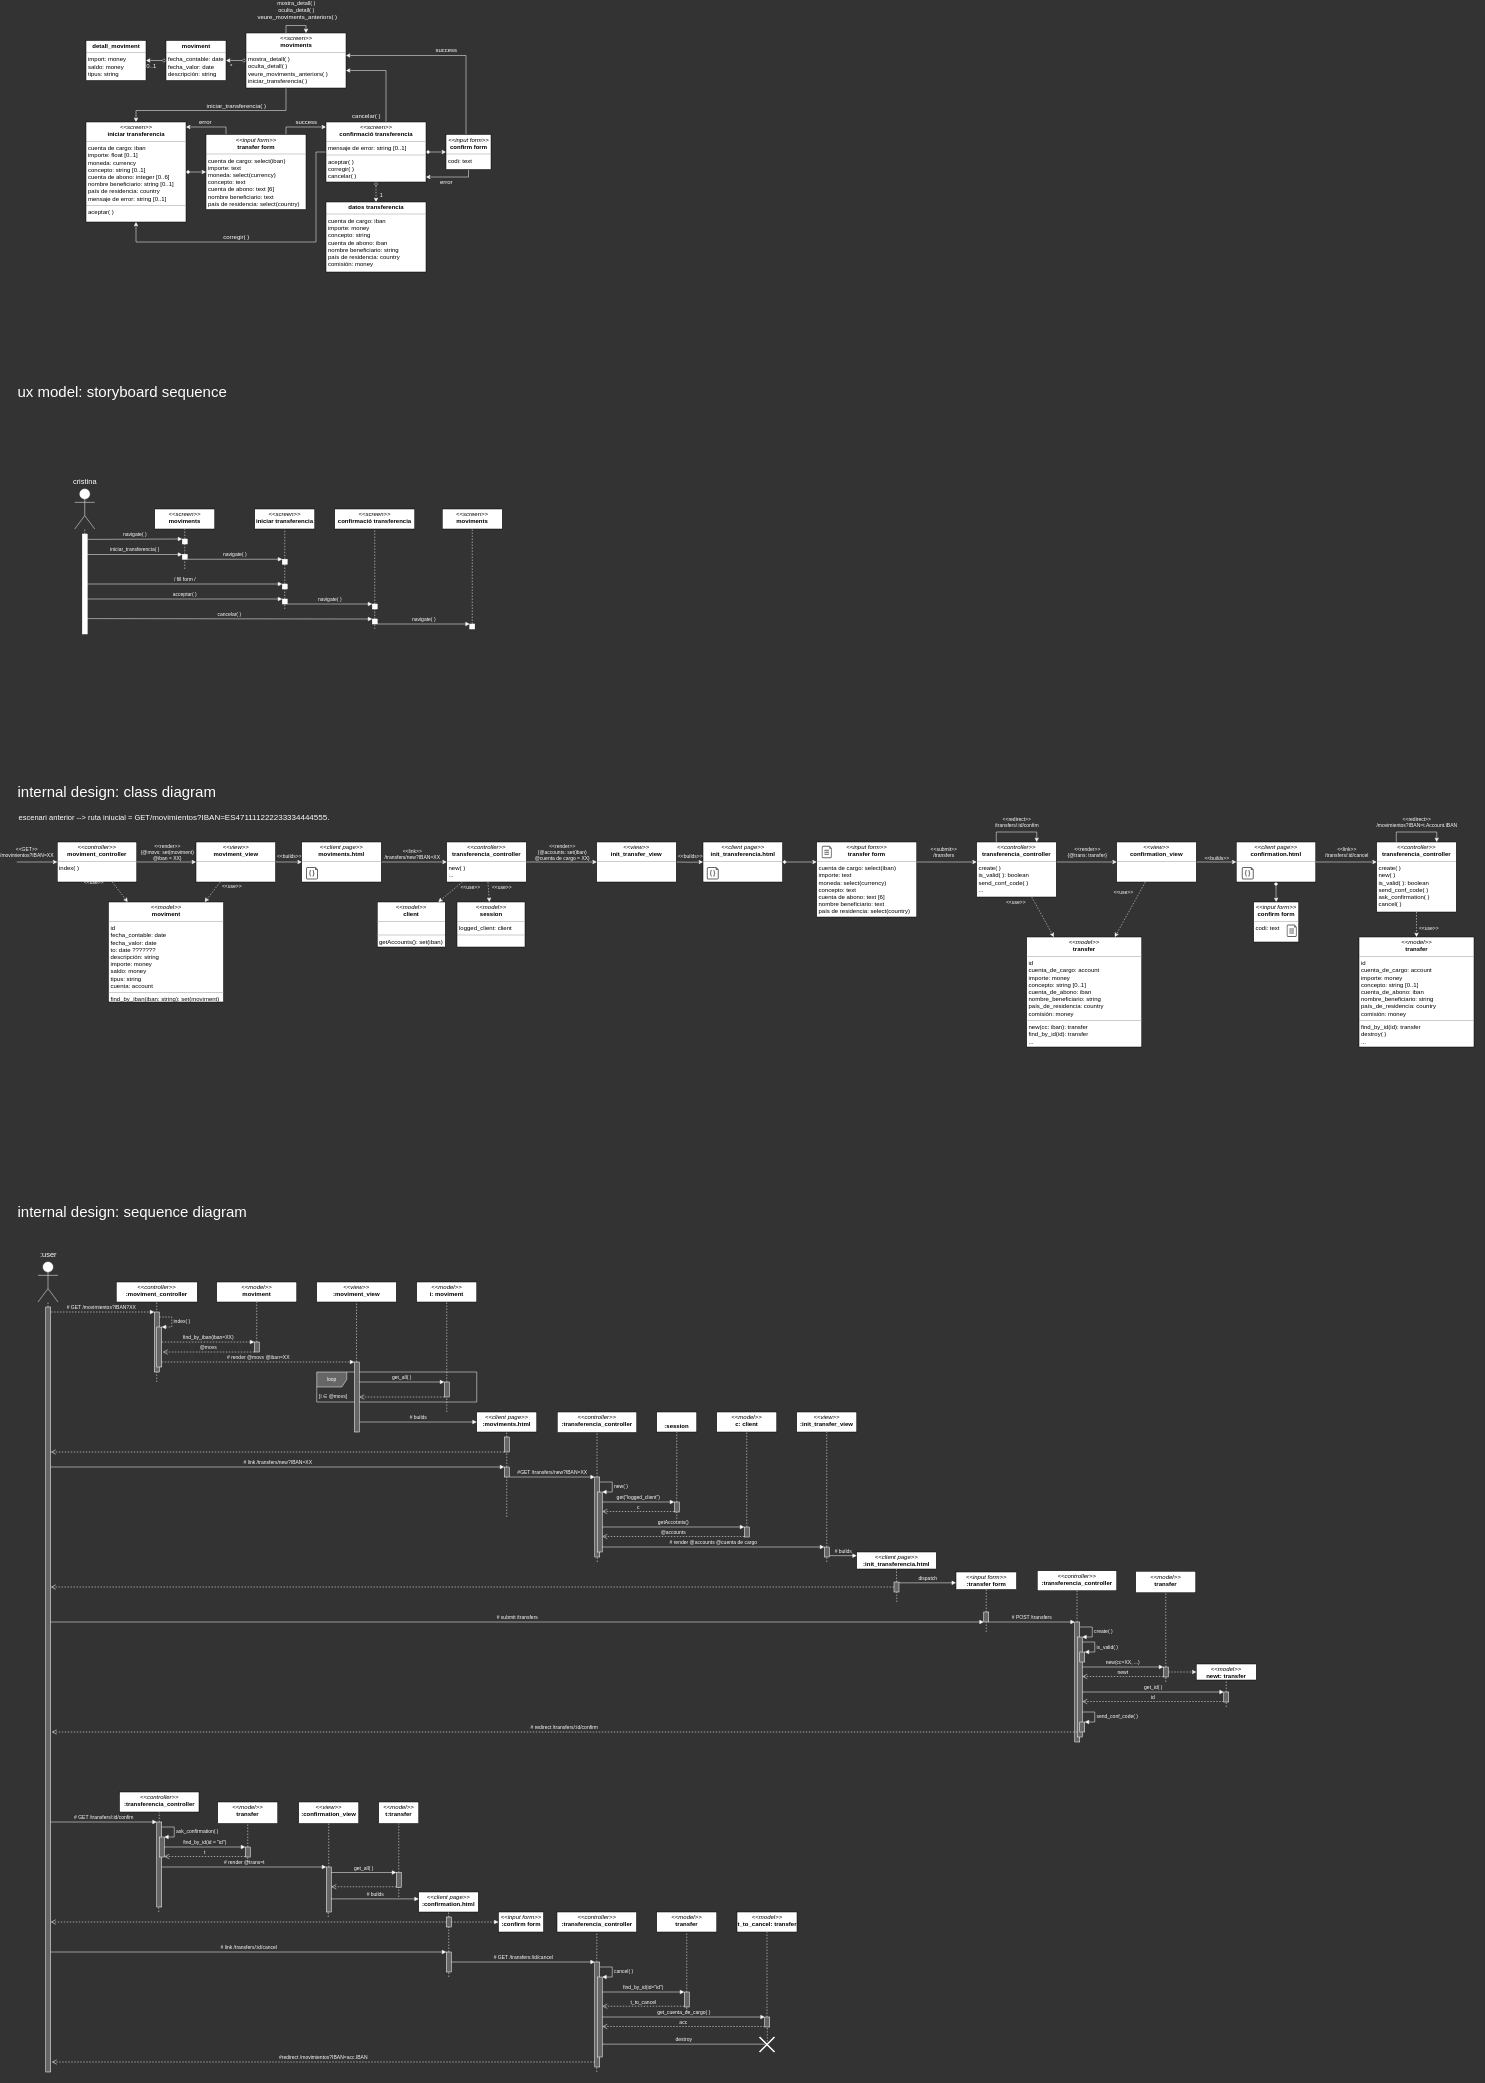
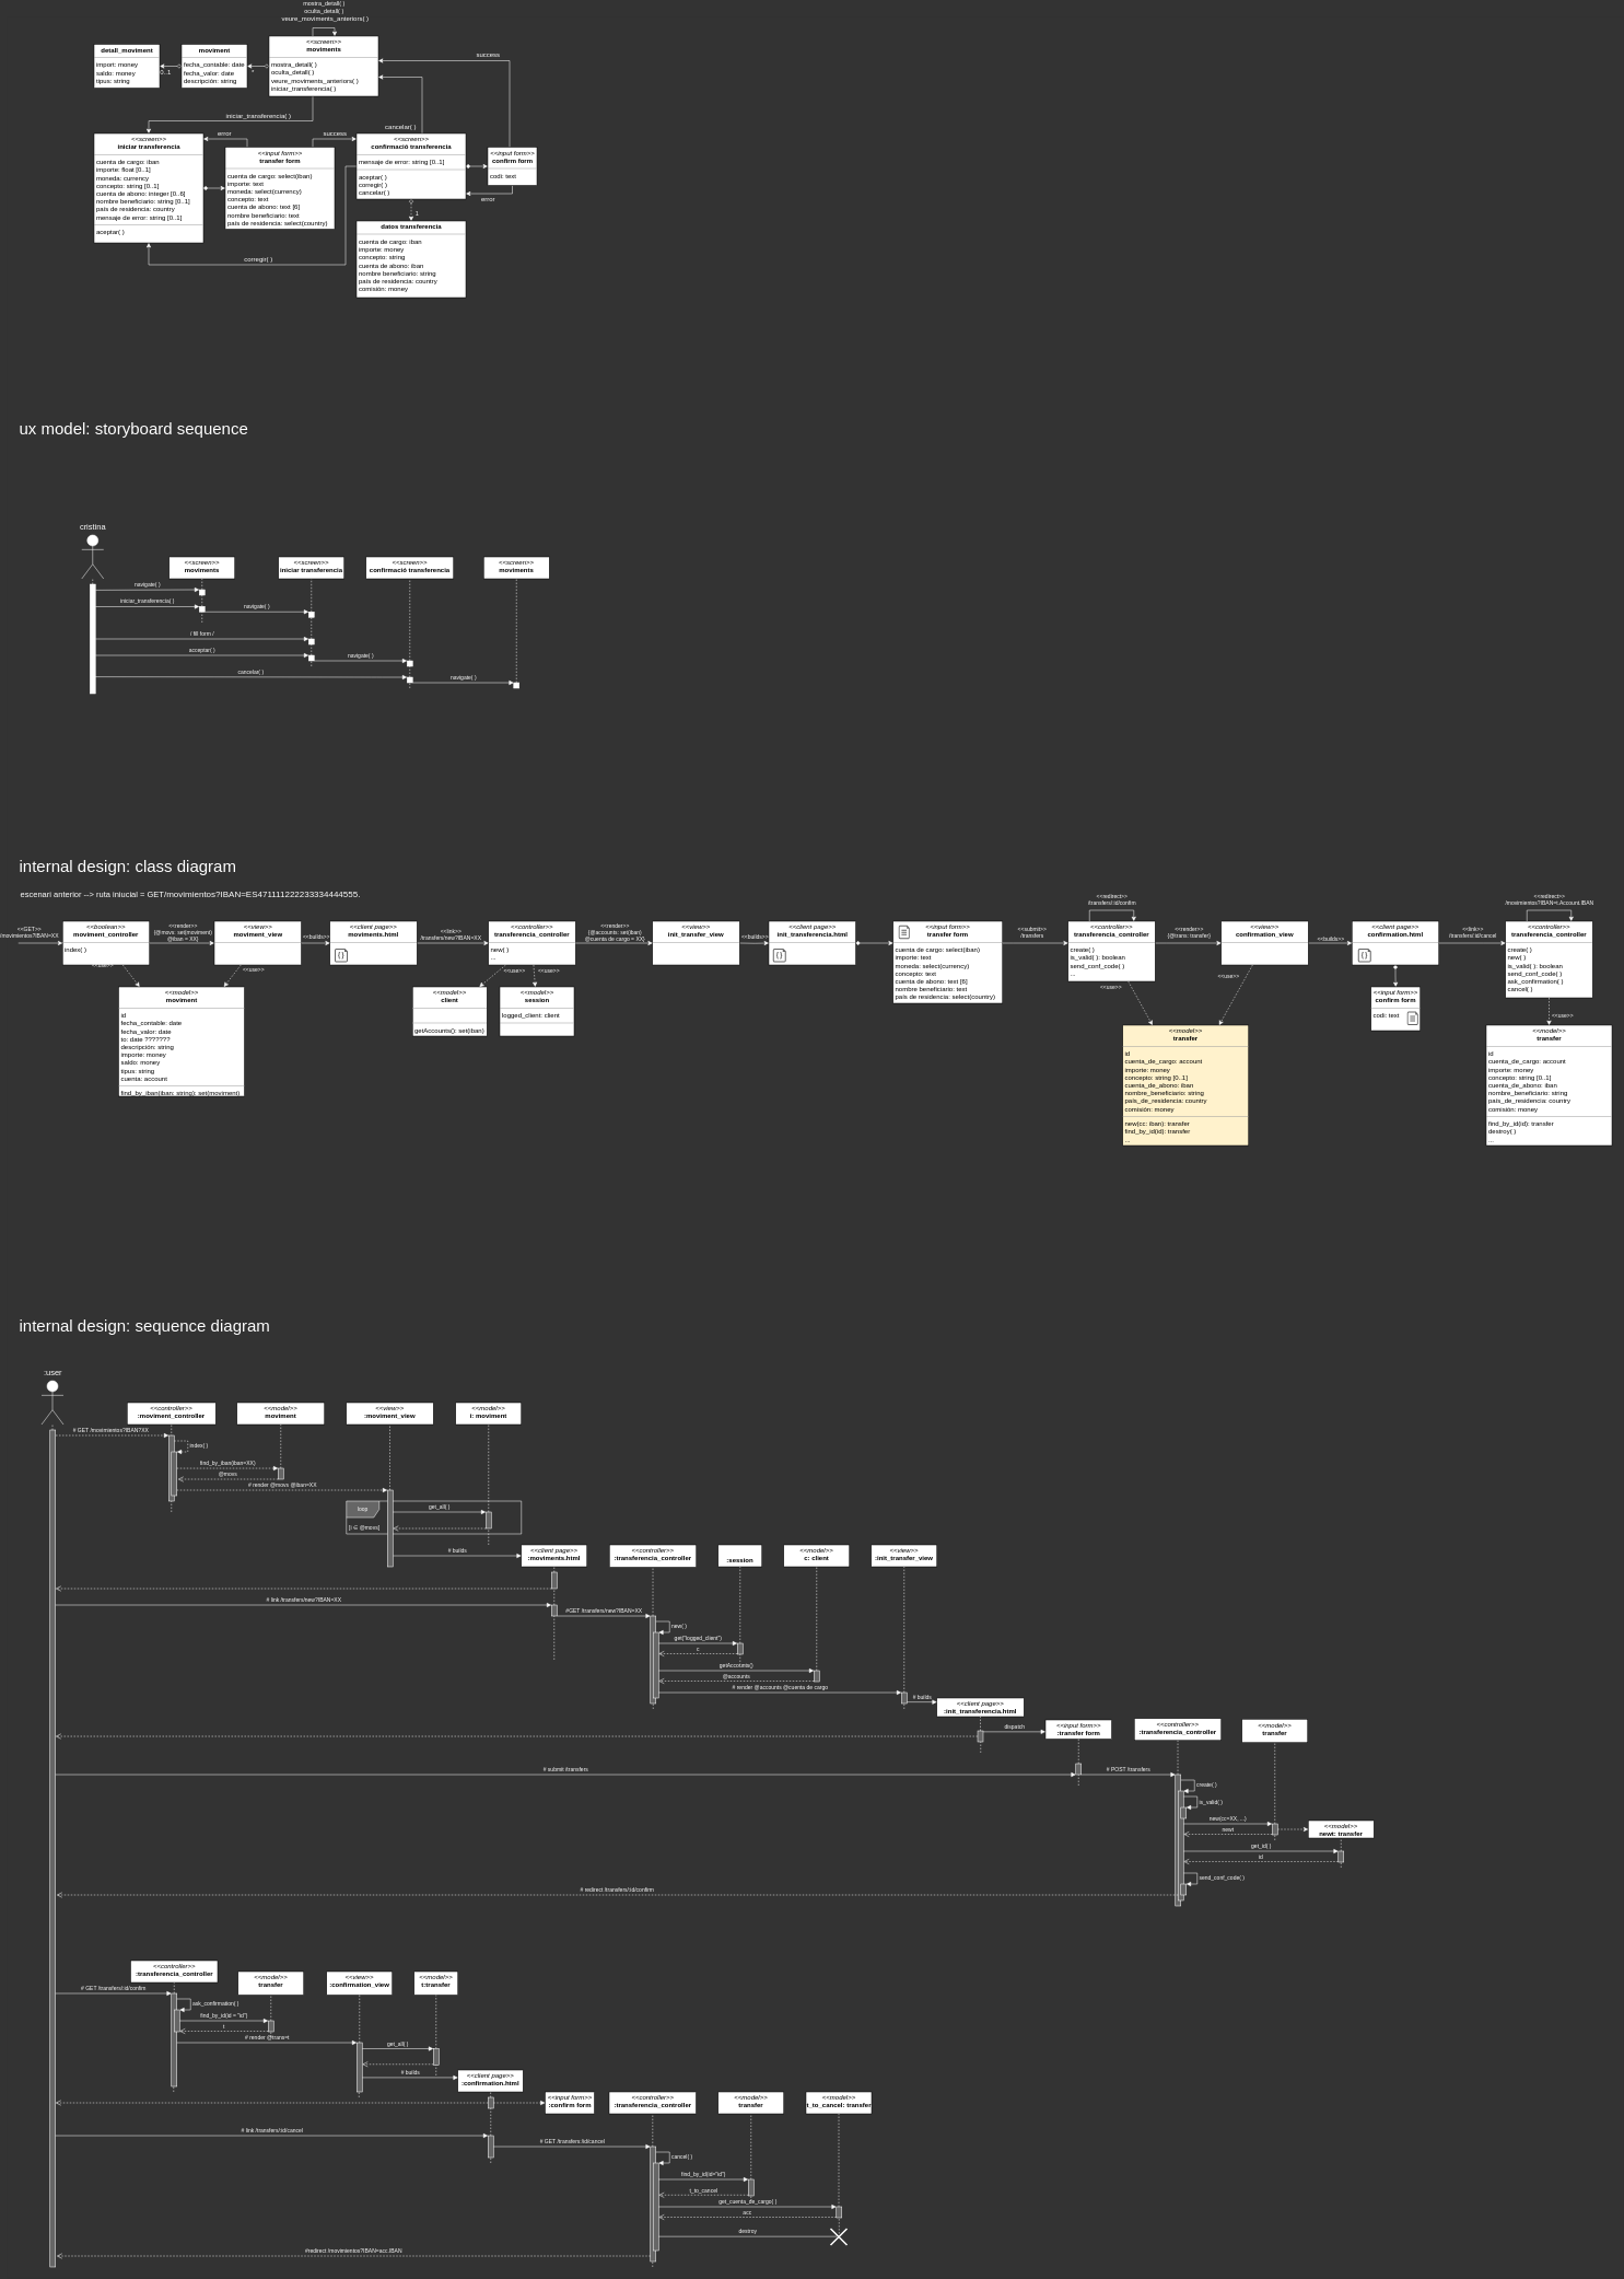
- <mxCell id="73" value="&lt;p style=&quot;margin: 0px ; margin-top: 4px ; text-align: center&quot;&gt;&lt;i&gt;&amp;lt;&amp;lt;controller&amp;gt;&amp;gt;&lt;/i&gt;&lt;br&gt;&lt;b&gt;moviment_controller&lt;/b&gt;&lt;/p&gt;&lt;hr size=&quot;1&quot;&gt;&lt;p style=&quot;margin: 0px ; margin-left: 4px&quot;&gt;index( )&lt;br&gt;&lt;/p&gt;" style="verticalAlign=top;align=left;overflow=fill;fontSize=12;fontFamily=Helvetica;html=1;" parent="1" vertex="1"><mxGeometry x="101" y="1653" width="159" height="80" as="geometry" /></mxCell>
+ <mxCell id="73" value="&lt;p style=&quot;margin: 0px ; margin-top: 4px ; text-align: center&quot;&gt;&lt;i&gt;&amp;lt;&amp;lt;boolean&amp;gt;&amp;gt;&lt;/i&gt;&lt;br&gt;&lt;b&gt;moviment_controller&lt;/b&gt;&lt;/p&gt;&lt;hr size=&quot;1&quot;&gt;&lt;p style=&quot;margin: 0px ; margin-left: 4px&quot;&gt;index( )&lt;br&gt;&lt;/p&gt;" style="verticalAlign=top;align=left;overflow=fill;fontSize=12;fontFamily=Helvetica;html=1;" parent="1" vertex="1"><mxGeometry x="101" y="1653" width="159" height="80" as="geometry" /></mxCell>
- <mxCell id="118" value="&lt;p style=&quot;margin: 0px ; margin-top: 4px ; text-align: center&quot;&gt;&lt;i&gt;&amp;lt;&amp;lt;model&amp;gt;&amp;gt;&lt;/i&gt;&lt;br&gt;&lt;b&gt;transfer&lt;/b&gt;&lt;/p&gt;&lt;hr size=&quot;1&quot;&gt;&lt;p style=&quot;margin: 0px ; margin-left: 4px&quot;&gt;&lt;span&gt;id&lt;/span&gt;&lt;/p&gt;&lt;p style=&quot;margin: 0px ; margin-left: 4px&quot;&gt;&lt;span&gt;cuenta_de_cargo: account&lt;/span&gt;&lt;/p&gt;&lt;p style=&quot;margin: 0px ; margin-left: 4px&quot;&gt;&lt;span&gt;importe: money&lt;/span&gt;&lt;/p&gt;&lt;p style=&quot;margin: 0px ; margin-left: 4px&quot;&gt;concepto: string [0..1]&lt;/p&gt;&lt;p style=&quot;margin: 0px ; margin-left: 4px&quot;&gt;cuenta_de_abono: iban&lt;/p&gt;&lt;p style=&quot;margin: 0px ; margin-left: 4px&quot;&gt;nombre_beneficiario: string&lt;/p&gt;&lt;p style=&quot;margin: 0px ; margin-left: 4px&quot;&gt;país_de_residencia: country&lt;/p&gt;&lt;p style=&quot;margin: 0px ; margin-left: 4px&quot;&gt;comisión: money&lt;/p&gt;&lt;hr size=&quot;1&quot;&gt;&lt;p style=&quot;margin: 0px ; margin-left: 4px&quot;&gt;new(cc: iban): transfer&lt;br&gt;&lt;/p&gt;&lt;p style=&quot;margin: 0px ; margin-left: 4px&quot;&gt;find_by_id(id): transfer&lt;/p&gt;&lt;p style=&quot;margin: 0px ; margin-left: 4px&quot;&gt;...&lt;/p&gt;" style="verticalAlign=top;align=left;overflow=fill;fontSize=12;fontFamily=Helvetica;html=1;" parent="1" vertex="1"><mxGeometry x="2040" y="1843" width="230" height="220" as="geometry" /></mxCell>
+ <mxCell id="118" value="&lt;p style=&quot;margin: 0px ; margin-top: 4px ; text-align: center&quot;&gt;&lt;i&gt;&amp;lt;&amp;lt;model&amp;gt;&amp;gt;&lt;/i&gt;&lt;br&gt;&lt;b&gt;transfer&lt;/b&gt;&lt;/p&gt;&lt;hr size=&quot;1&quot;&gt;&lt;p style=&quot;margin: 0px ; margin-left: 4px&quot;&gt;&lt;span&gt;id&lt;/span&gt;&lt;/p&gt;&lt;p style=&quot;margin: 0px ; margin-left: 4px&quot;&gt;&lt;span&gt;cuenta_de_cargo: account&lt;/span&gt;&lt;/p&gt;&lt;p style=&quot;margin: 0px ; margin-left: 4px&quot;&gt;&lt;span&gt;importe: money&lt;/span&gt;&lt;/p&gt;&lt;p style=&quot;margin: 0px ; margin-left: 4px&quot;&gt;concepto: string [0..1]&lt;/p&gt;&lt;p style=&quot;margin: 0px ; margin-left: 4px&quot;&gt;cuenta_de_abono: iban&lt;/p&gt;&lt;p style=&quot;margin: 0px ; margin-left: 4px&quot;&gt;nombre_beneficiario: string&lt;/p&gt;&lt;p style=&quot;margin: 0px ; margin-left: 4px&quot;&gt;país_de_residencia: country&lt;/p&gt;&lt;p style=&quot;margin: 0px ; margin-left: 4px&quot;&gt;comisión: money&lt;/p&gt;&lt;hr size=&quot;1&quot;&gt;&lt;p style=&quot;margin: 0px ; margin-left: 4px&quot;&gt;new(cc: iban): transfer&lt;br&gt;&lt;/p&gt;&lt;p style=&quot;margin: 0px ; margin-left: 4px&quot;&gt;find_by_id(id): transfer&lt;/p&gt;&lt;p style=&quot;margin: 0px ; margin-left: 4px&quot;&gt;...&lt;/p&gt;" style="verticalAlign=top;align=left;overflow=fill;fontSize=12;fontFamily=Helvetica;html=1;fillColor=#fff2cc;" parent="1" vertex="1"><mxGeometry x="2040" y="1843" width="230" height="220" as="geometry" /></mxCell>
